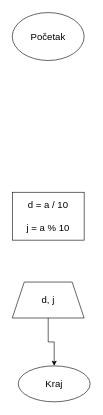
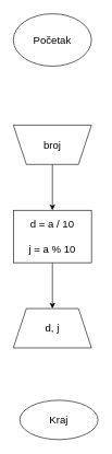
+ <mxCell id="4" value="broj" style="shape=trapezoid;perimeter=trapezoidPerimeter;whiteSpace=wrap;html=1;fixedSize=1;fontSize=16;fontColor=#000000;labelBackgroundColor=none;direction=west;" parent="1" vertex="1"><mxGeometry x="20" y="190" width="120" height="60" as="geometry" /></mxCell>
+ <mxCell id="3" value="" style="edgeStyle=orthogonalEdgeStyle;rounded=0;orthogonalLoop=1;jettySize=auto;html=1;fontSize=16;fontColor=#000000;" parent="1" source="4" target="6" edge="1"><mxGeometry relative="1" as="geometry" /></mxCell>
+ <mxCell id="5" value="" style="edgeStyle=orthogonalEdgeStyle;rounded=0;orthogonalLoop=1;jettySize=auto;html=1;fontSize=16;fontColor=#000000;" parent="1" source="6" target="8" edge="1"><mxGeometry relative="1" as="geometry" /></mxCell>
- <mxCell id="7" value="" style="edgeStyle=orthogonalEdgeStyle;rounded=0;orthogonalLoop=1;jettySize=auto;html=1;fontSize=16;fontColor=#000000;" parent="1" source="8" target="9" edge="1"><mxGeometry relative="1" as="geometry" /></mxCell>
